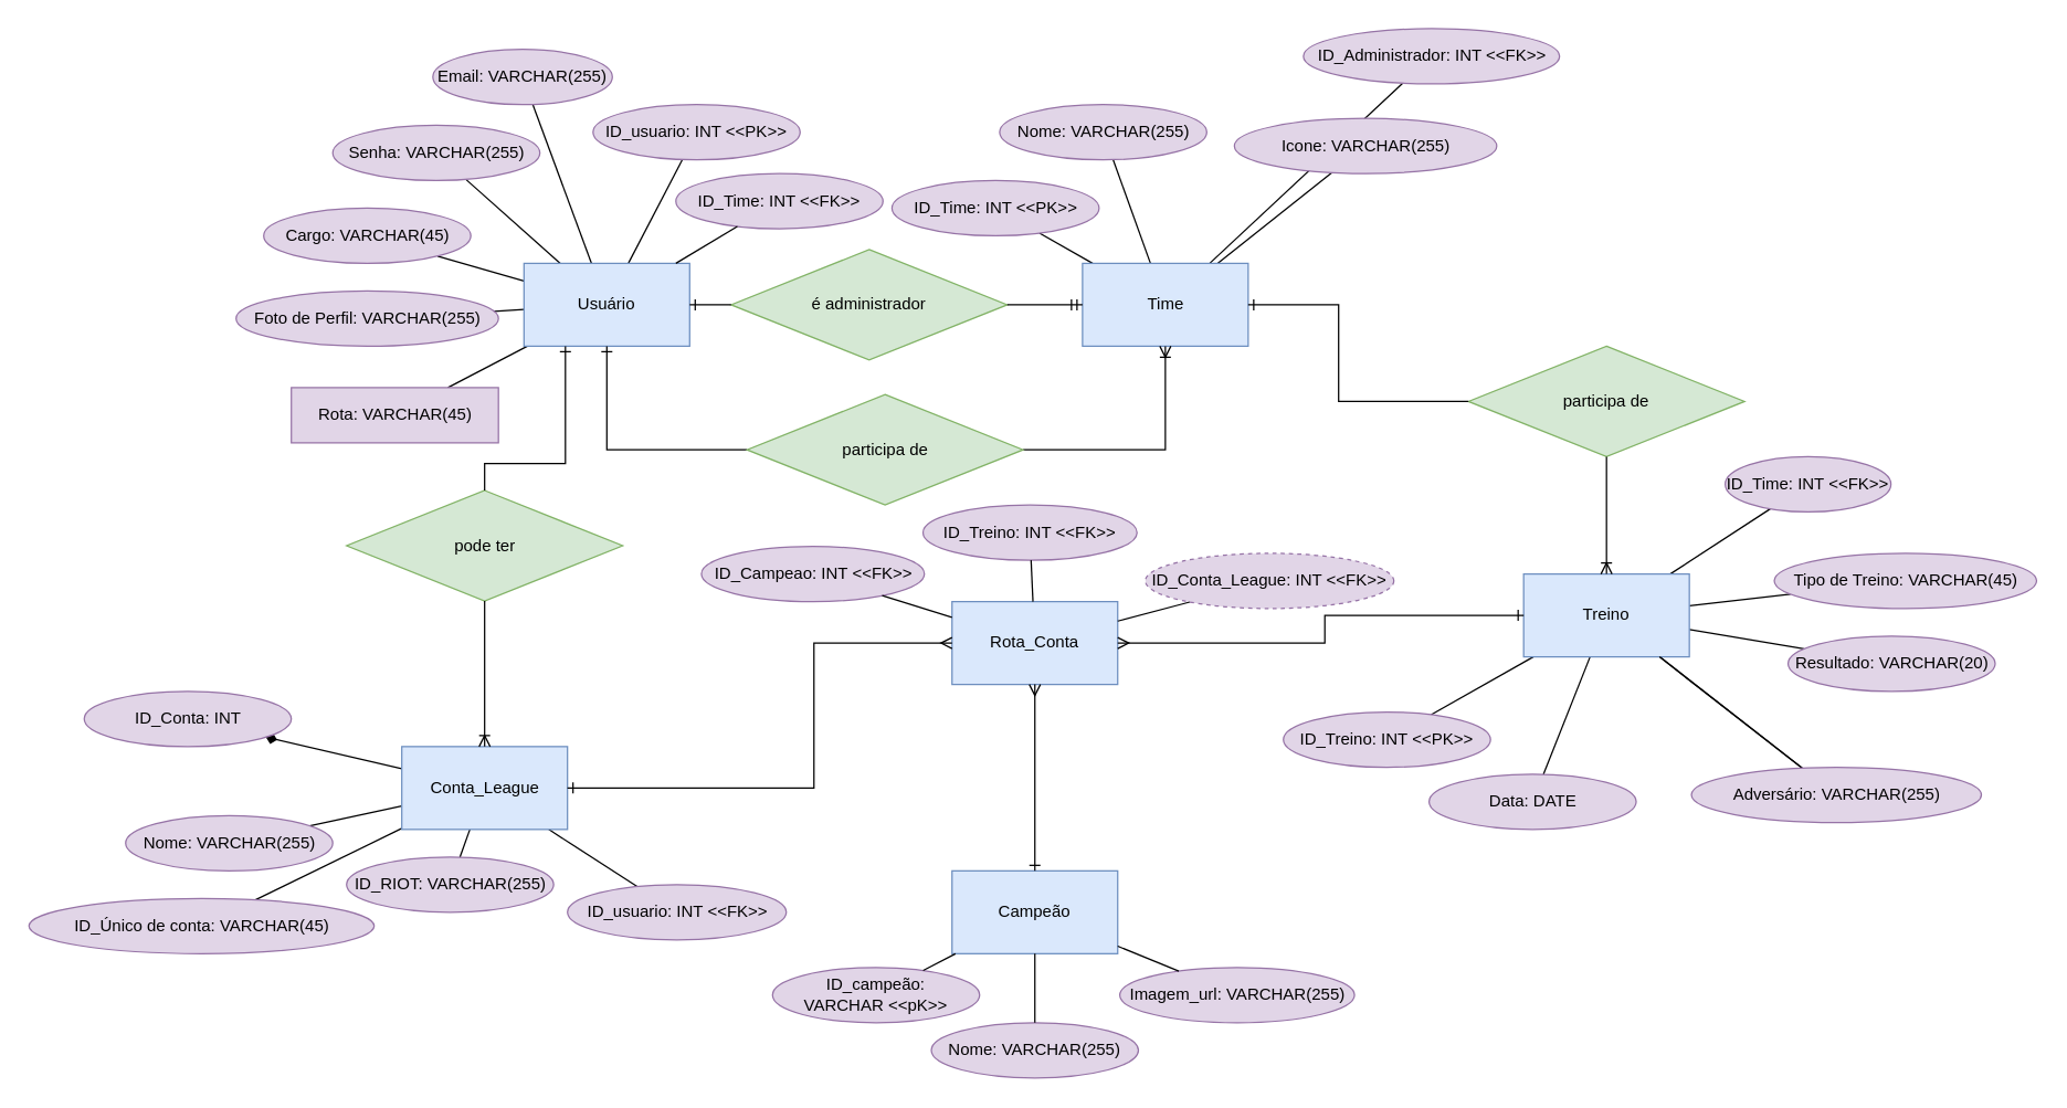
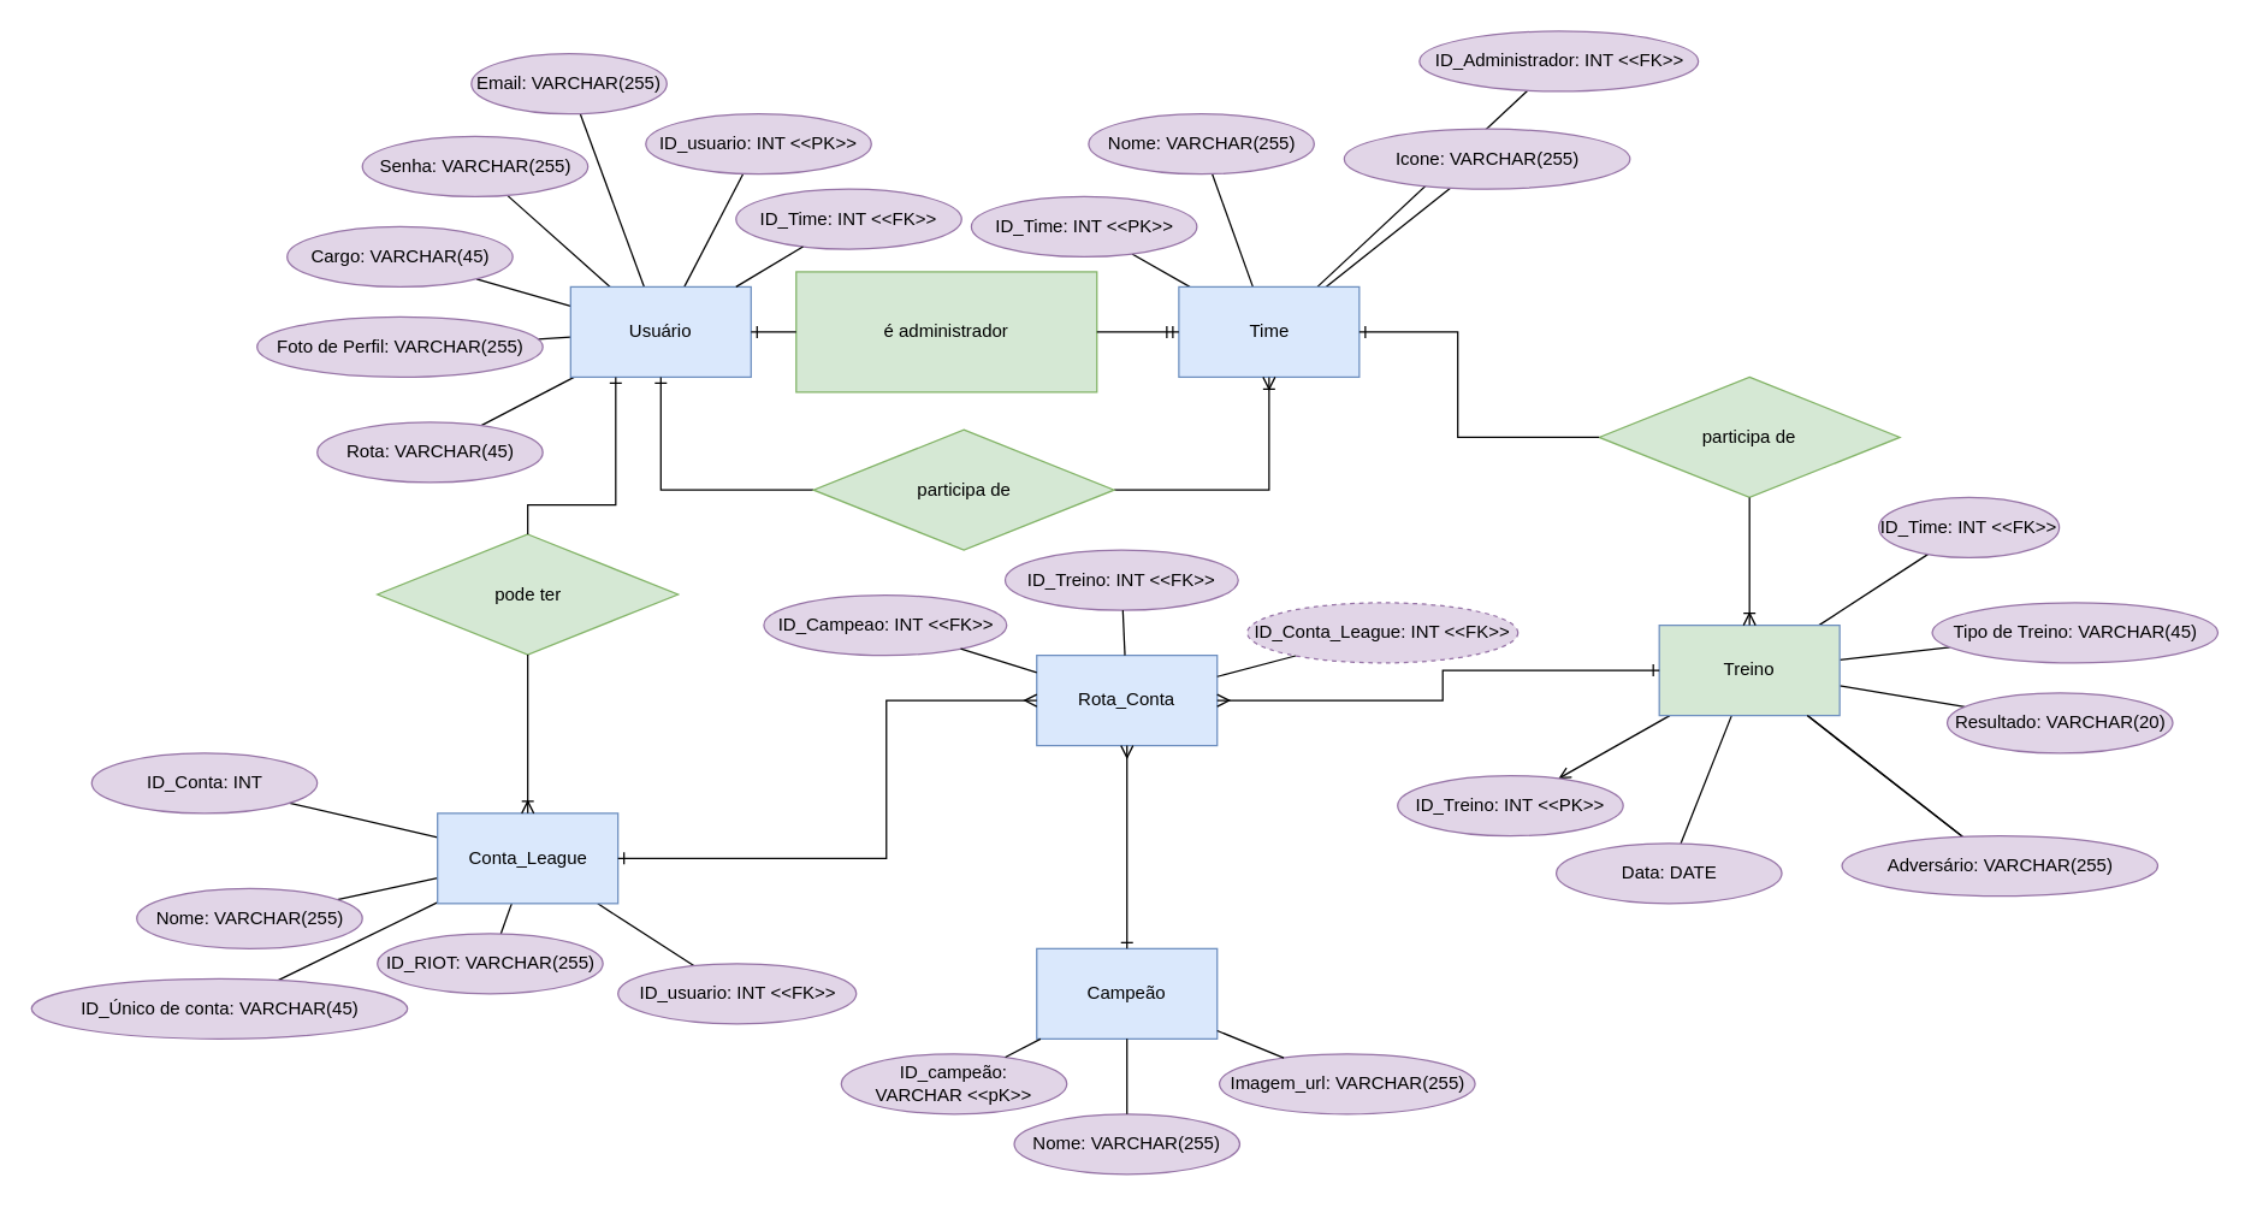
- <mxCell id="15" value="é administrador" style="rhombus;whiteSpace=wrap;html=1;fillColor=#d5e8d4;strokeColor=#82b366;" vertex="1" parent="1"><mxGeometry x="529" y="180" width="200" height="80" as="geometry" /></mxCell>
+ <mxCell id="15" value="é administrador" style="whiteSpace=wrap;html=1;fillColor=#d5e8d4;strokeColor=#82b366;rounded=0;" vertex="1" parent="1"><mxGeometry x="529" y="180" width="200" height="80" as="geometry" /></mxCell>
- <mxCell id="14" value="Rota: VARCHAR(45)" style="whiteSpace=wrap;html=1;fillColor=#e1d5e7;strokeColor=#9673a6;rounded=0;" vertex="1" parent="1"><mxGeometry x="210.5" y="280" width="150" height="40" as="geometry" /></mxCell>
+ <mxCell id="14" value="Rota: VARCHAR(45)" style="ellipse;whiteSpace=wrap;html=1;fillColor=#e1d5e7;strokeColor=#9673a6;rounded=0;" vertex="1" parent="1"><mxGeometry x="210.5" y="280" width="150" height="40" as="geometry" /></mxCell>
- <mxCell id="55" value="Treino" style="rounded=0;whiteSpace=wrap;html=1;fillColor=#dae8fc;strokeColor=#6c8ebf;" vertex="1" parent="1"><mxGeometry x="1103" y="415" width="120" height="60" as="geometry" /></mxCell>
+ <mxCell id="55" value="Treino" style="rounded=0;whiteSpace=wrap;html=1;fillColor=#d5e8d4;strokeColor=#6c8ebf;" vertex="1" parent="1"><mxGeometry x="1103" y="415" width="120" height="60" as="geometry" /></mxCell>
- <mxCell id="49" style="rounded=0;orthogonalLoop=1;jettySize=auto;html=1;endArrow=none;startFill=0;" edge="1" source="55" target="54" parent="1"><mxGeometry relative="1" as="geometry" /></mxCell>
+ <mxCell id="49" style="rounded=0;orthogonalLoop=1;jettySize=auto;html=1;endArrow=open;startFill=0;" edge="1" source="55" target="54" parent="1"><mxGeometry relative="1" as="geometry" /></mxCell>
- <mxCell id="31" style="rounded=0;orthogonalLoop=1;jettySize=auto;html=1;endArrow=diamond;startFill=0;" edge="1" source="35" target="37" parent="1"><mxGeometry relative="1" as="geometry" /></mxCell>
+ <mxCell id="31" style="rounded=0;orthogonalLoop=1;jettySize=auto;html=1;endArrow=none;startFill=0;" edge="1" source="35" target="37" parent="1"><mxGeometry relative="1" as="geometry" /></mxCell>
